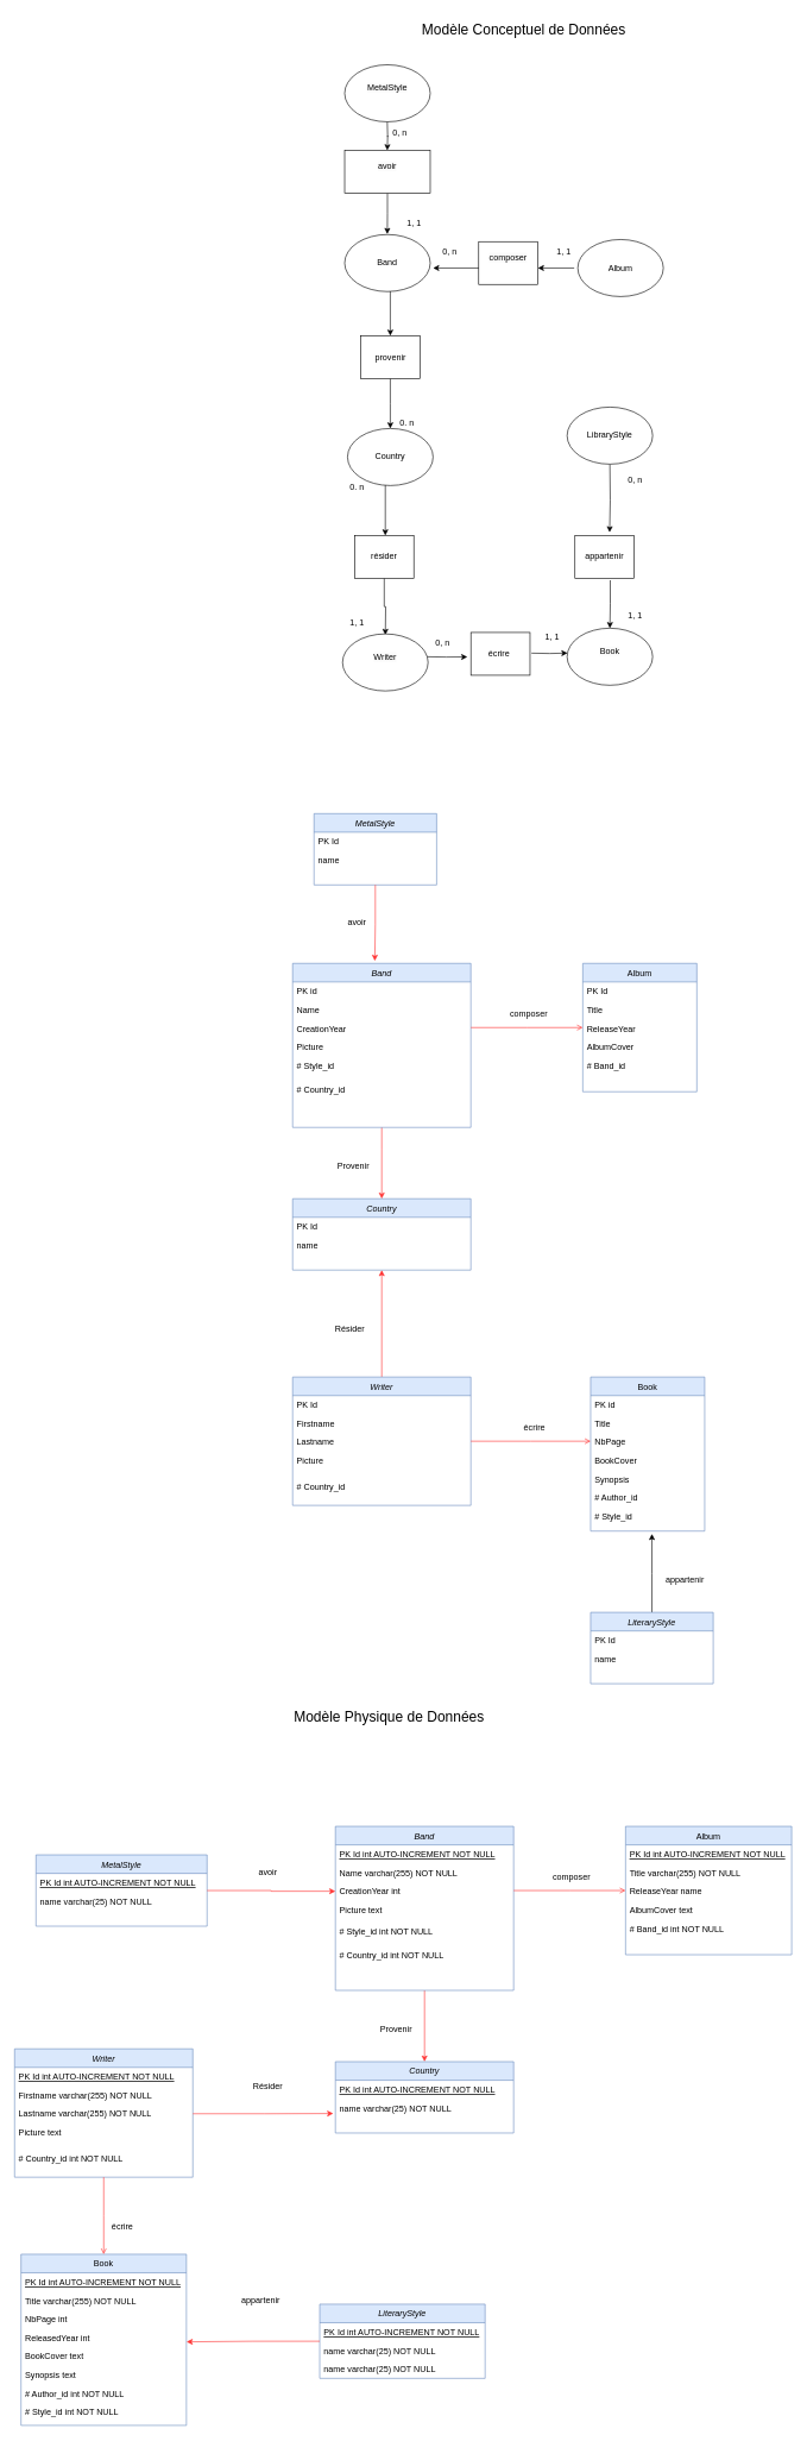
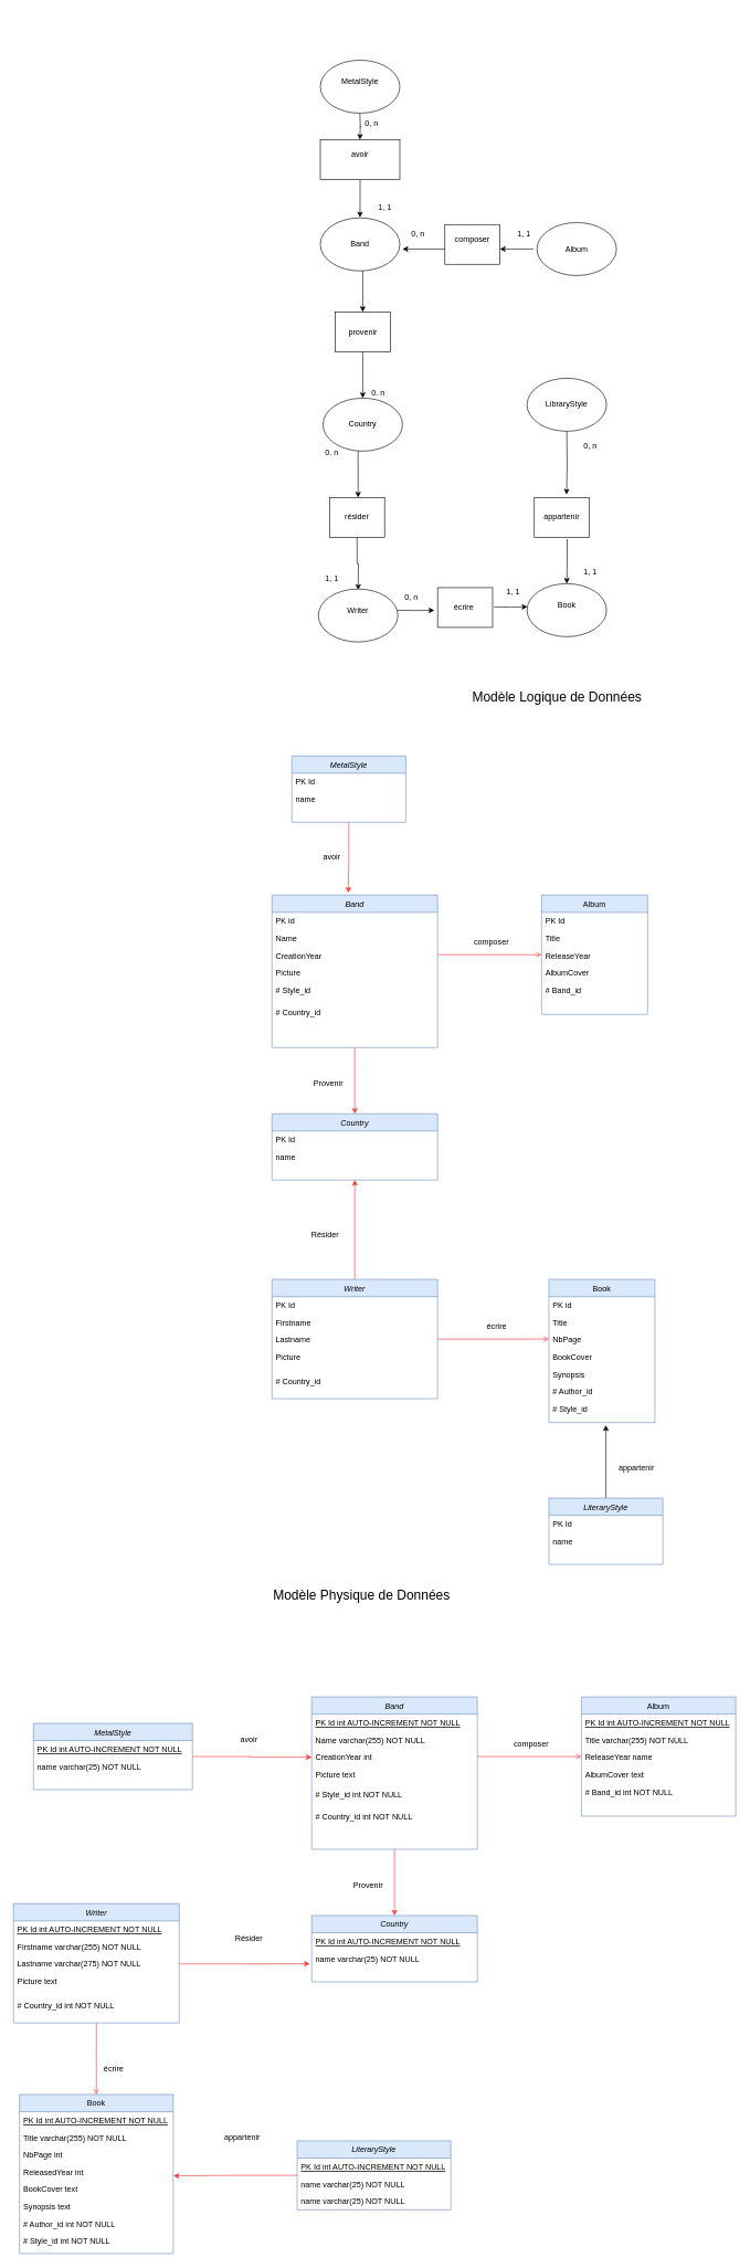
- <mxCell id="51" value="&lt;font style=&quot;font-size: 20px;&quot;&gt;Modèle Conceptuel de Données&lt;/font&gt;" style="text;html=1;align=center;verticalAlign=middle;resizable=0;points=[];autosize=1;strokeColor=none;fillColor=none;" parent="1" vertex="1"><mxGeometry x="579" y="20" width="310" height="40" as="geometry" /></mxCell>
+ <mxCell id="50" value="&lt;font style=&quot;font-size: 20px;&quot;&gt;Modèle Logique de Données&lt;/font&gt;" style="text;html=1;align=center;verticalAlign=middle;resizable=0;points=[];autosize=1;strokeColor=none;fillColor=none;" parent="1" vertex="1"><mxGeometry x="700" y="1030" width="280" height="40" as="geometry" /></mxCell>
- <mxCell id="94" value="Lastname varchar(255) NOT NULL" style="text;align=left;verticalAlign=top;spacingLeft=4;spacingRight=4;overflow=hidden;rotatable=0;points=[[0,0.5],[1,0.5]];portConstraint=eastwest;rounded=0;shadow=0;html=0;" parent="91" vertex="1"><mxGeometry y="78" width="250" height="26" as="geometry" /></mxCell>
+ <mxCell id="94" value="Lastname varchar(275) NOT NULL" style="text;align=left;verticalAlign=top;spacingLeft=4;spacingRight=4;overflow=hidden;rotatable=0;points=[[0,0.5],[1,0.5]];portConstraint=eastwest;rounded=0;shadow=0;html=0;" parent="91" vertex="1"><mxGeometry y="78" width="250" height="26" as="geometry" /></mxCell>
